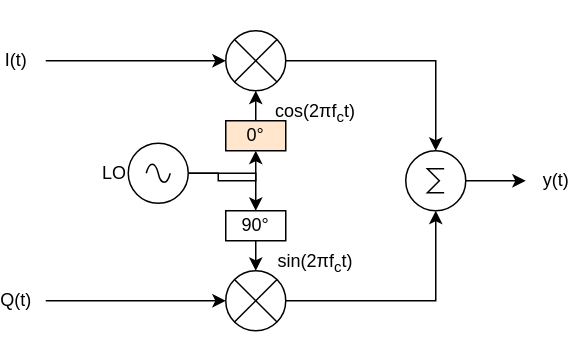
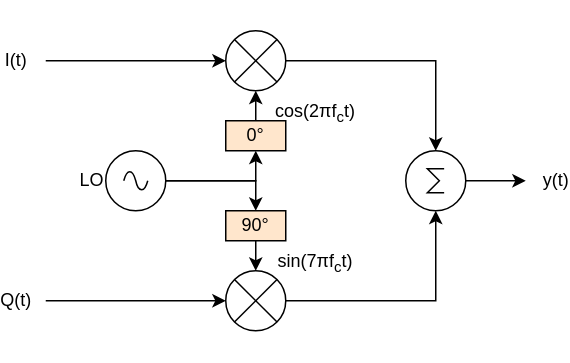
- <mxCell id="12" value="LO" style="pointerEvents=1;verticalLabelPosition=middle;shadow=0;dashed=0;align=right;html=1;verticalAlign=middle;shape=mxgraph.electrical.signal_sources.source;aspect=fixed;points=[[0.5,0,0],[1,0.5,0],[0.5,1,0],[0,0.5,0]];elSignalType=ac;labelPosition=left;" parent="1" vertex="1"><mxGeometry x="75" y="95" width="40" height="40" as="geometry" /></mxCell>
+ <mxCell id="12" value="LO" style="pointerEvents=1;verticalLabelPosition=middle;shadow=0;dashed=0;align=right;html=1;verticalAlign=middle;shape=mxgraph.electrical.signal_sources.source;aspect=fixed;points=[[0.5,0,0],[1,0.5,0],[0.5,1,0],[0,0.5,0]];elSignalType=ac;labelPosition=left;" parent="1" vertex="1"><mxGeometry x="60" y="100" width="40" height="40" as="geometry" /></mxCell>
- <mxCell id="9" value="90°" style="rounded=0;whiteSpace=wrap;html=1;" parent="1" vertex="1"><mxGeometry x="140" y="140" width="40" height="20" as="geometry" /></mxCell>
+ <mxCell id="9" value="90°" style="rounded=0;whiteSpace=wrap;html=1;fillColor=#ffe6cc;" parent="1" vertex="1"><mxGeometry x="140" y="140" width="40" height="20" as="geometry" /></mxCell>
- <mxCell id="18" value="sin(2πf&lt;sub&gt;c&lt;/sub&gt;t)" style="text;strokeColor=none;align=center;fillColor=none;html=1;verticalAlign=middle;whiteSpace=wrap;rounded=0;" vertex="1" parent="1"><mxGeometry x="170" y="160" width="60" height="30" as="geometry" /></mxCell>
+ <mxCell id="18" value="sin(7πf&lt;sub&gt;c&lt;/sub&gt;t)" style="text;strokeColor=none;align=center;fillColor=none;html=1;verticalAlign=middle;whiteSpace=wrap;rounded=0;" vertex="1" parent="1"><mxGeometry x="170" y="160" width="60" height="30" as="geometry" /></mxCell>
